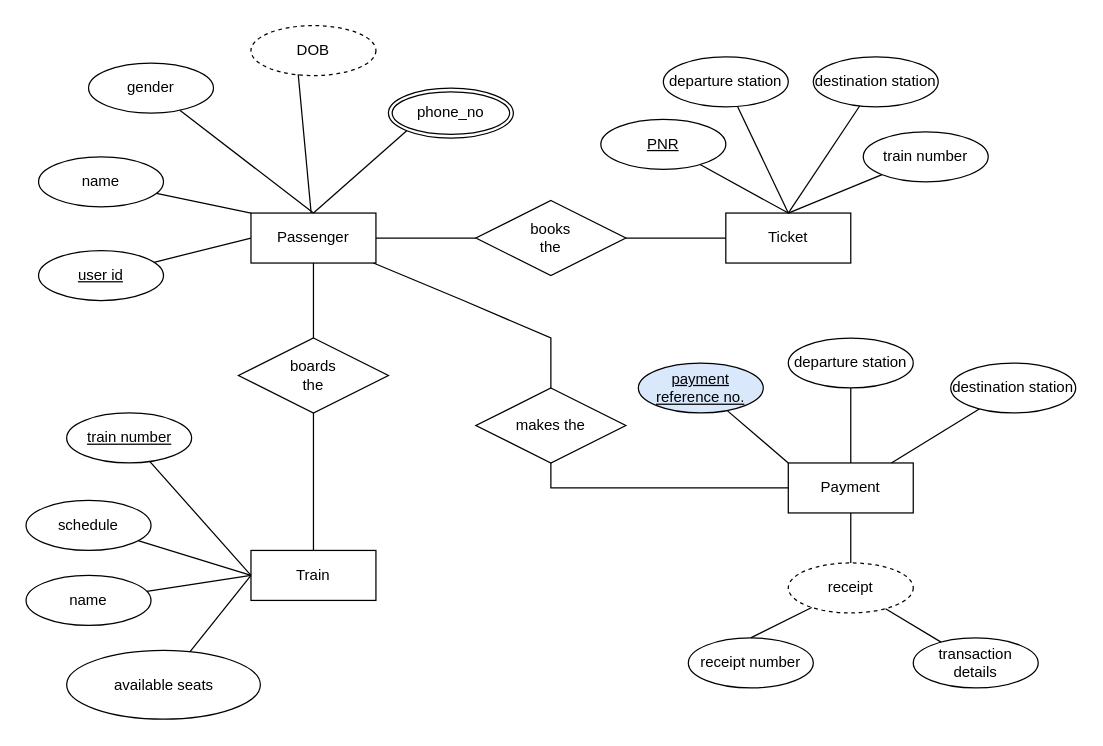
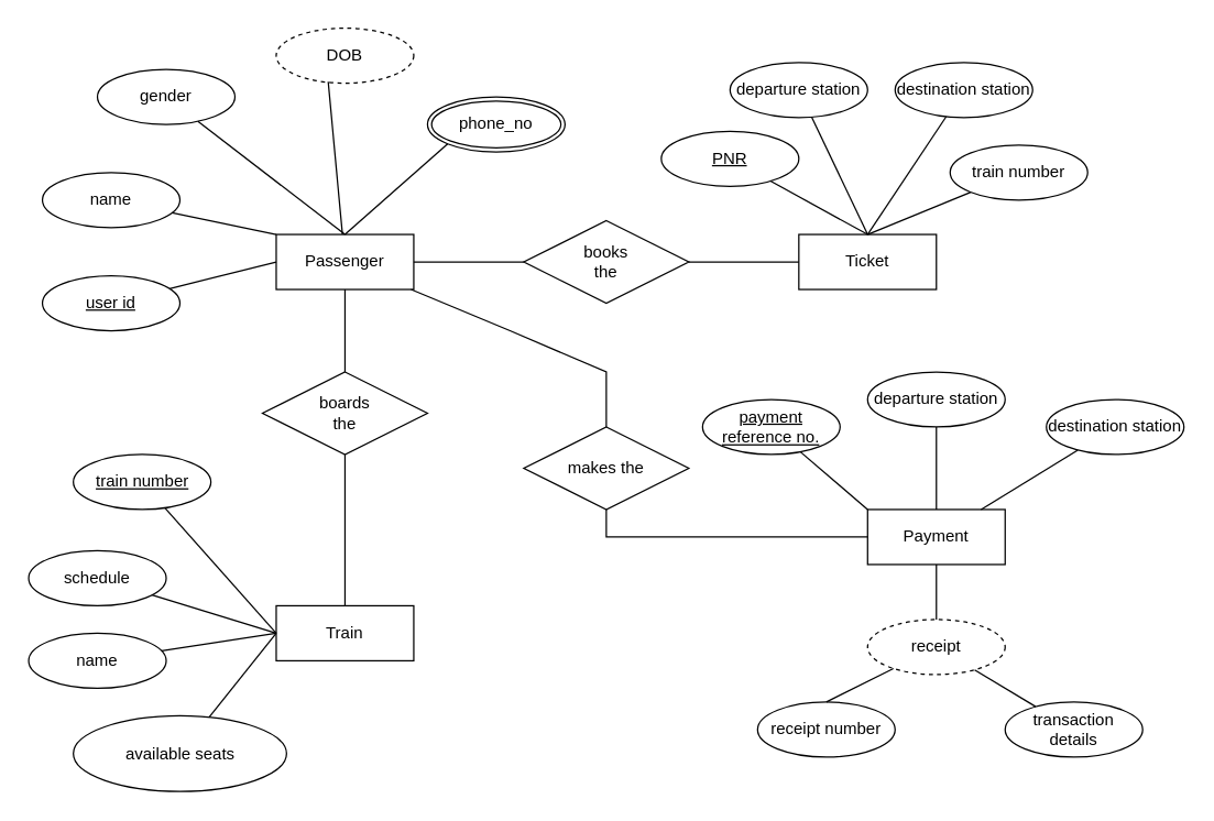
- <mxCell id="21" value="payment&lt;br&gt;reference no.&lt;br&gt;" style="ellipse;whiteSpace=wrap;html=1;align=center;fontStyle=4;fillColor=#dae8fc;" vertex="1" parent="1"><mxGeometry x="510" y="290" width="100" height="40" as="geometry" /></mxCell>
+ <mxCell id="21" value="payment&lt;br&gt;reference no.&lt;br&gt;" style="ellipse;whiteSpace=wrap;html=1;align=center;fontStyle=4;" vertex="1" parent="1"><mxGeometry x="510" y="290" width="100" height="40" as="geometry" /></mxCell>
